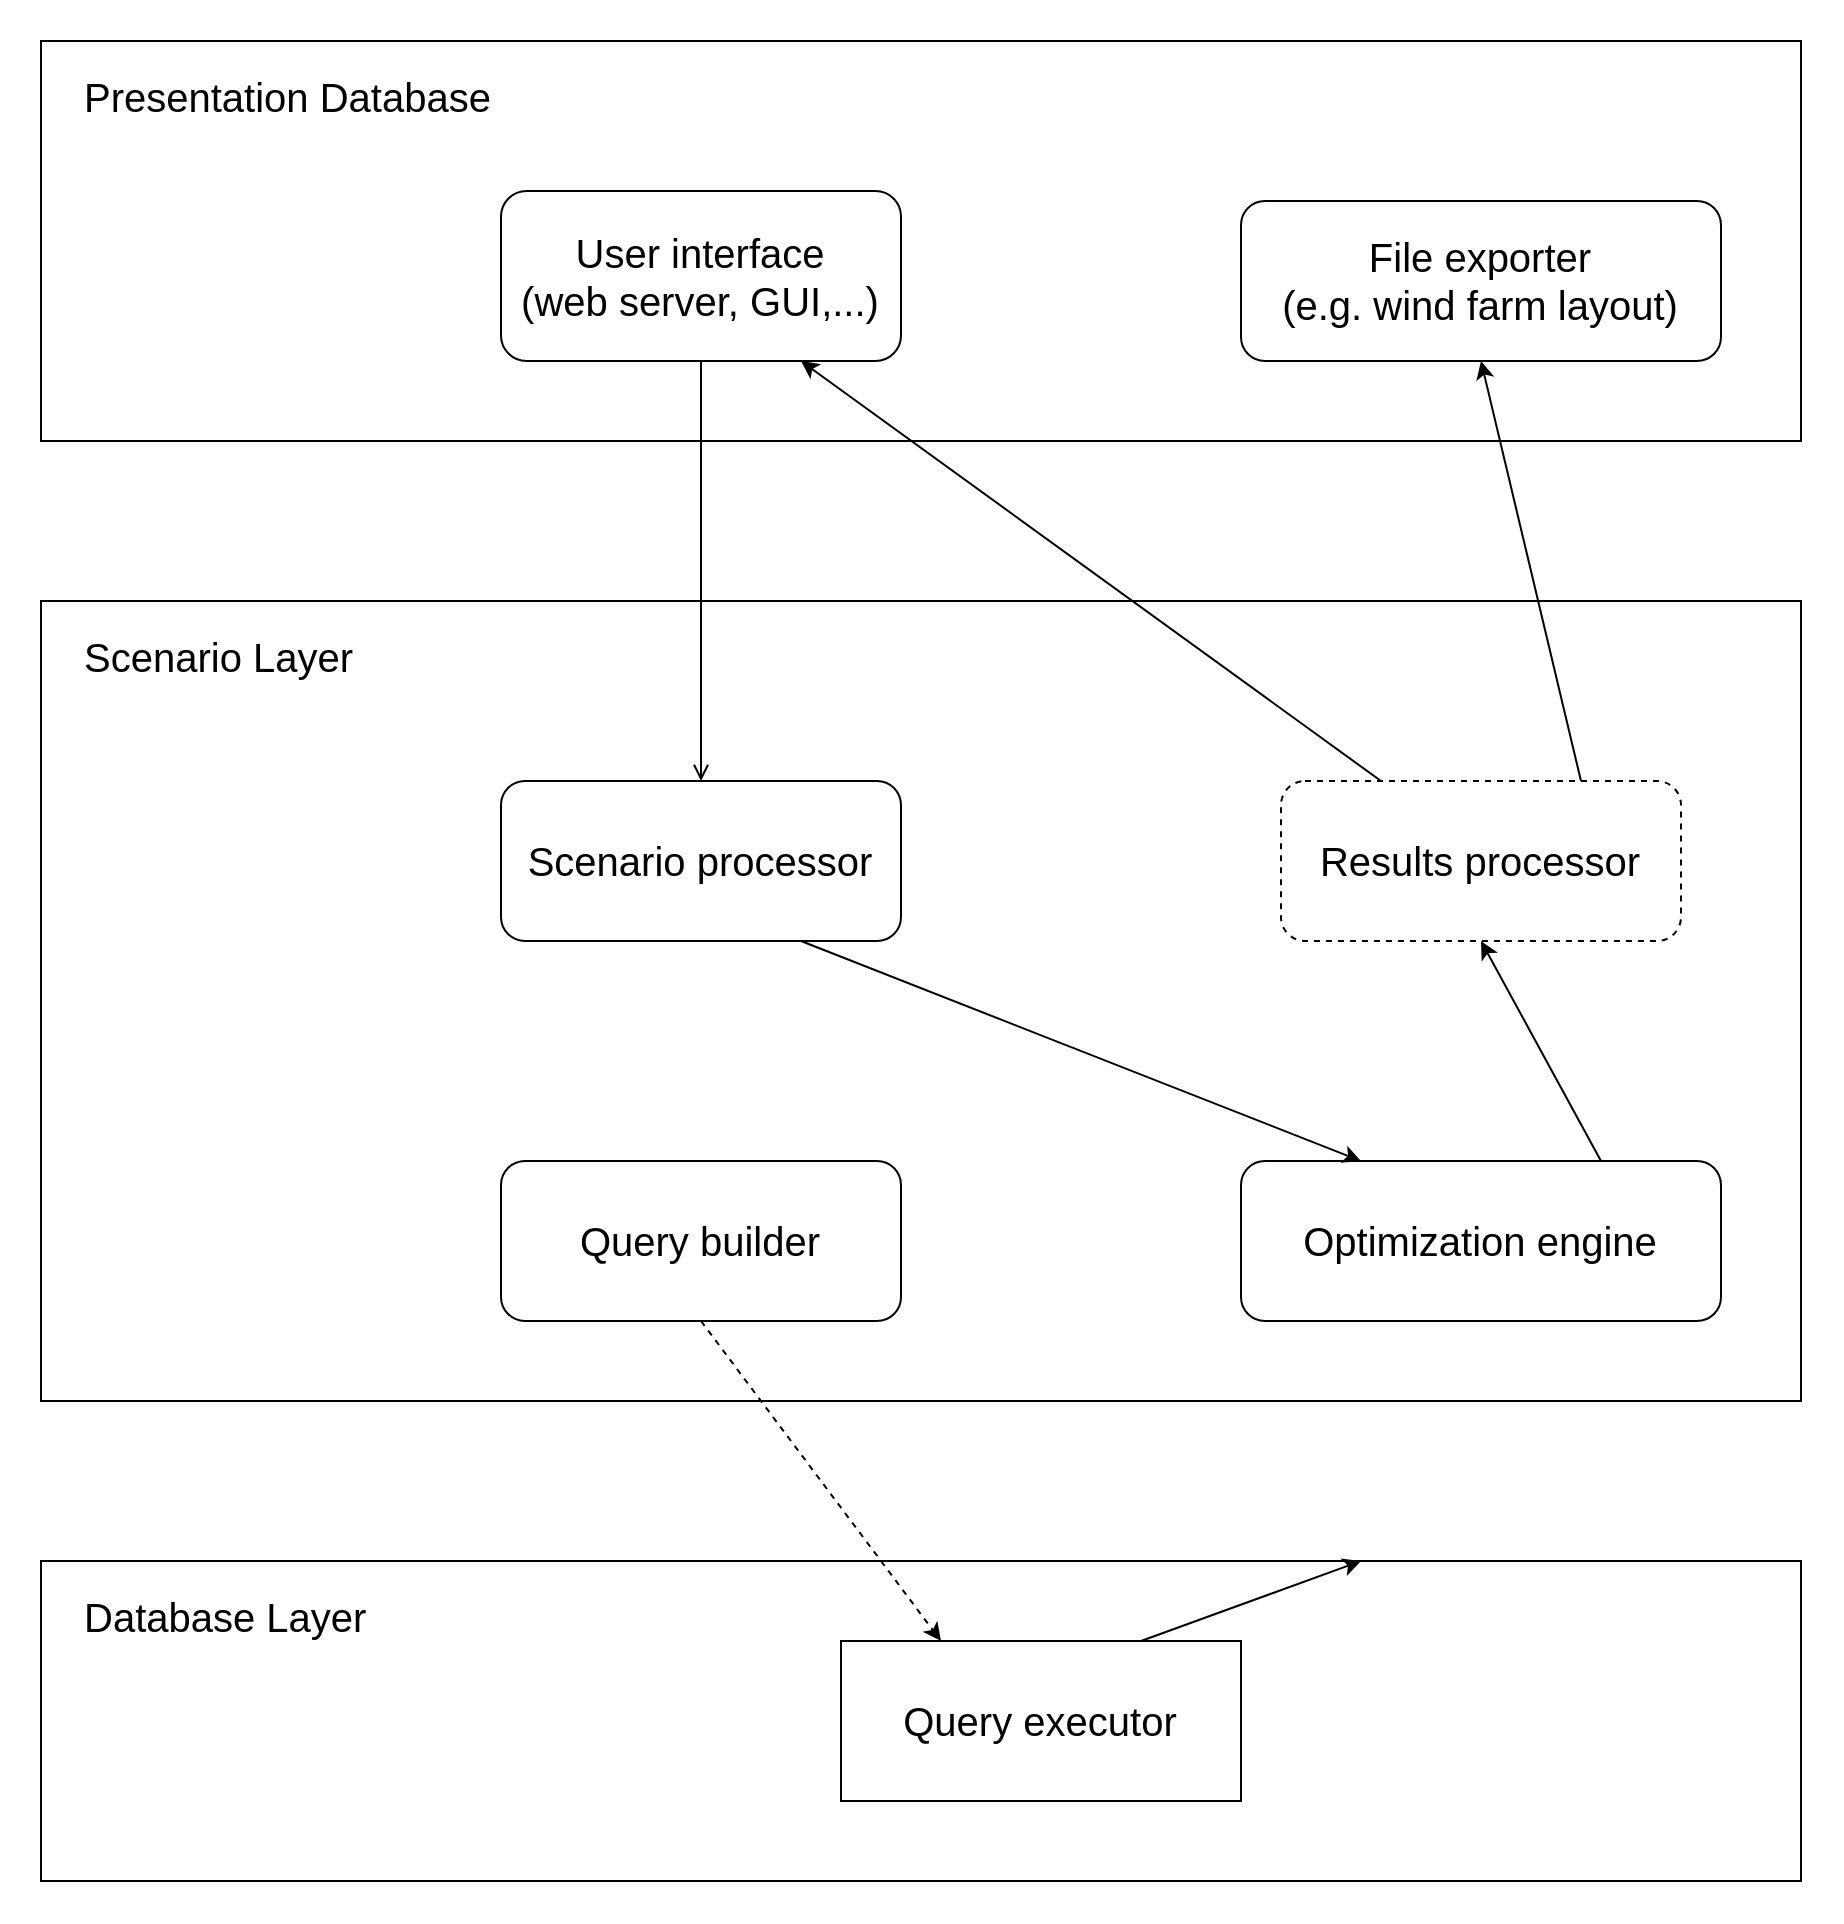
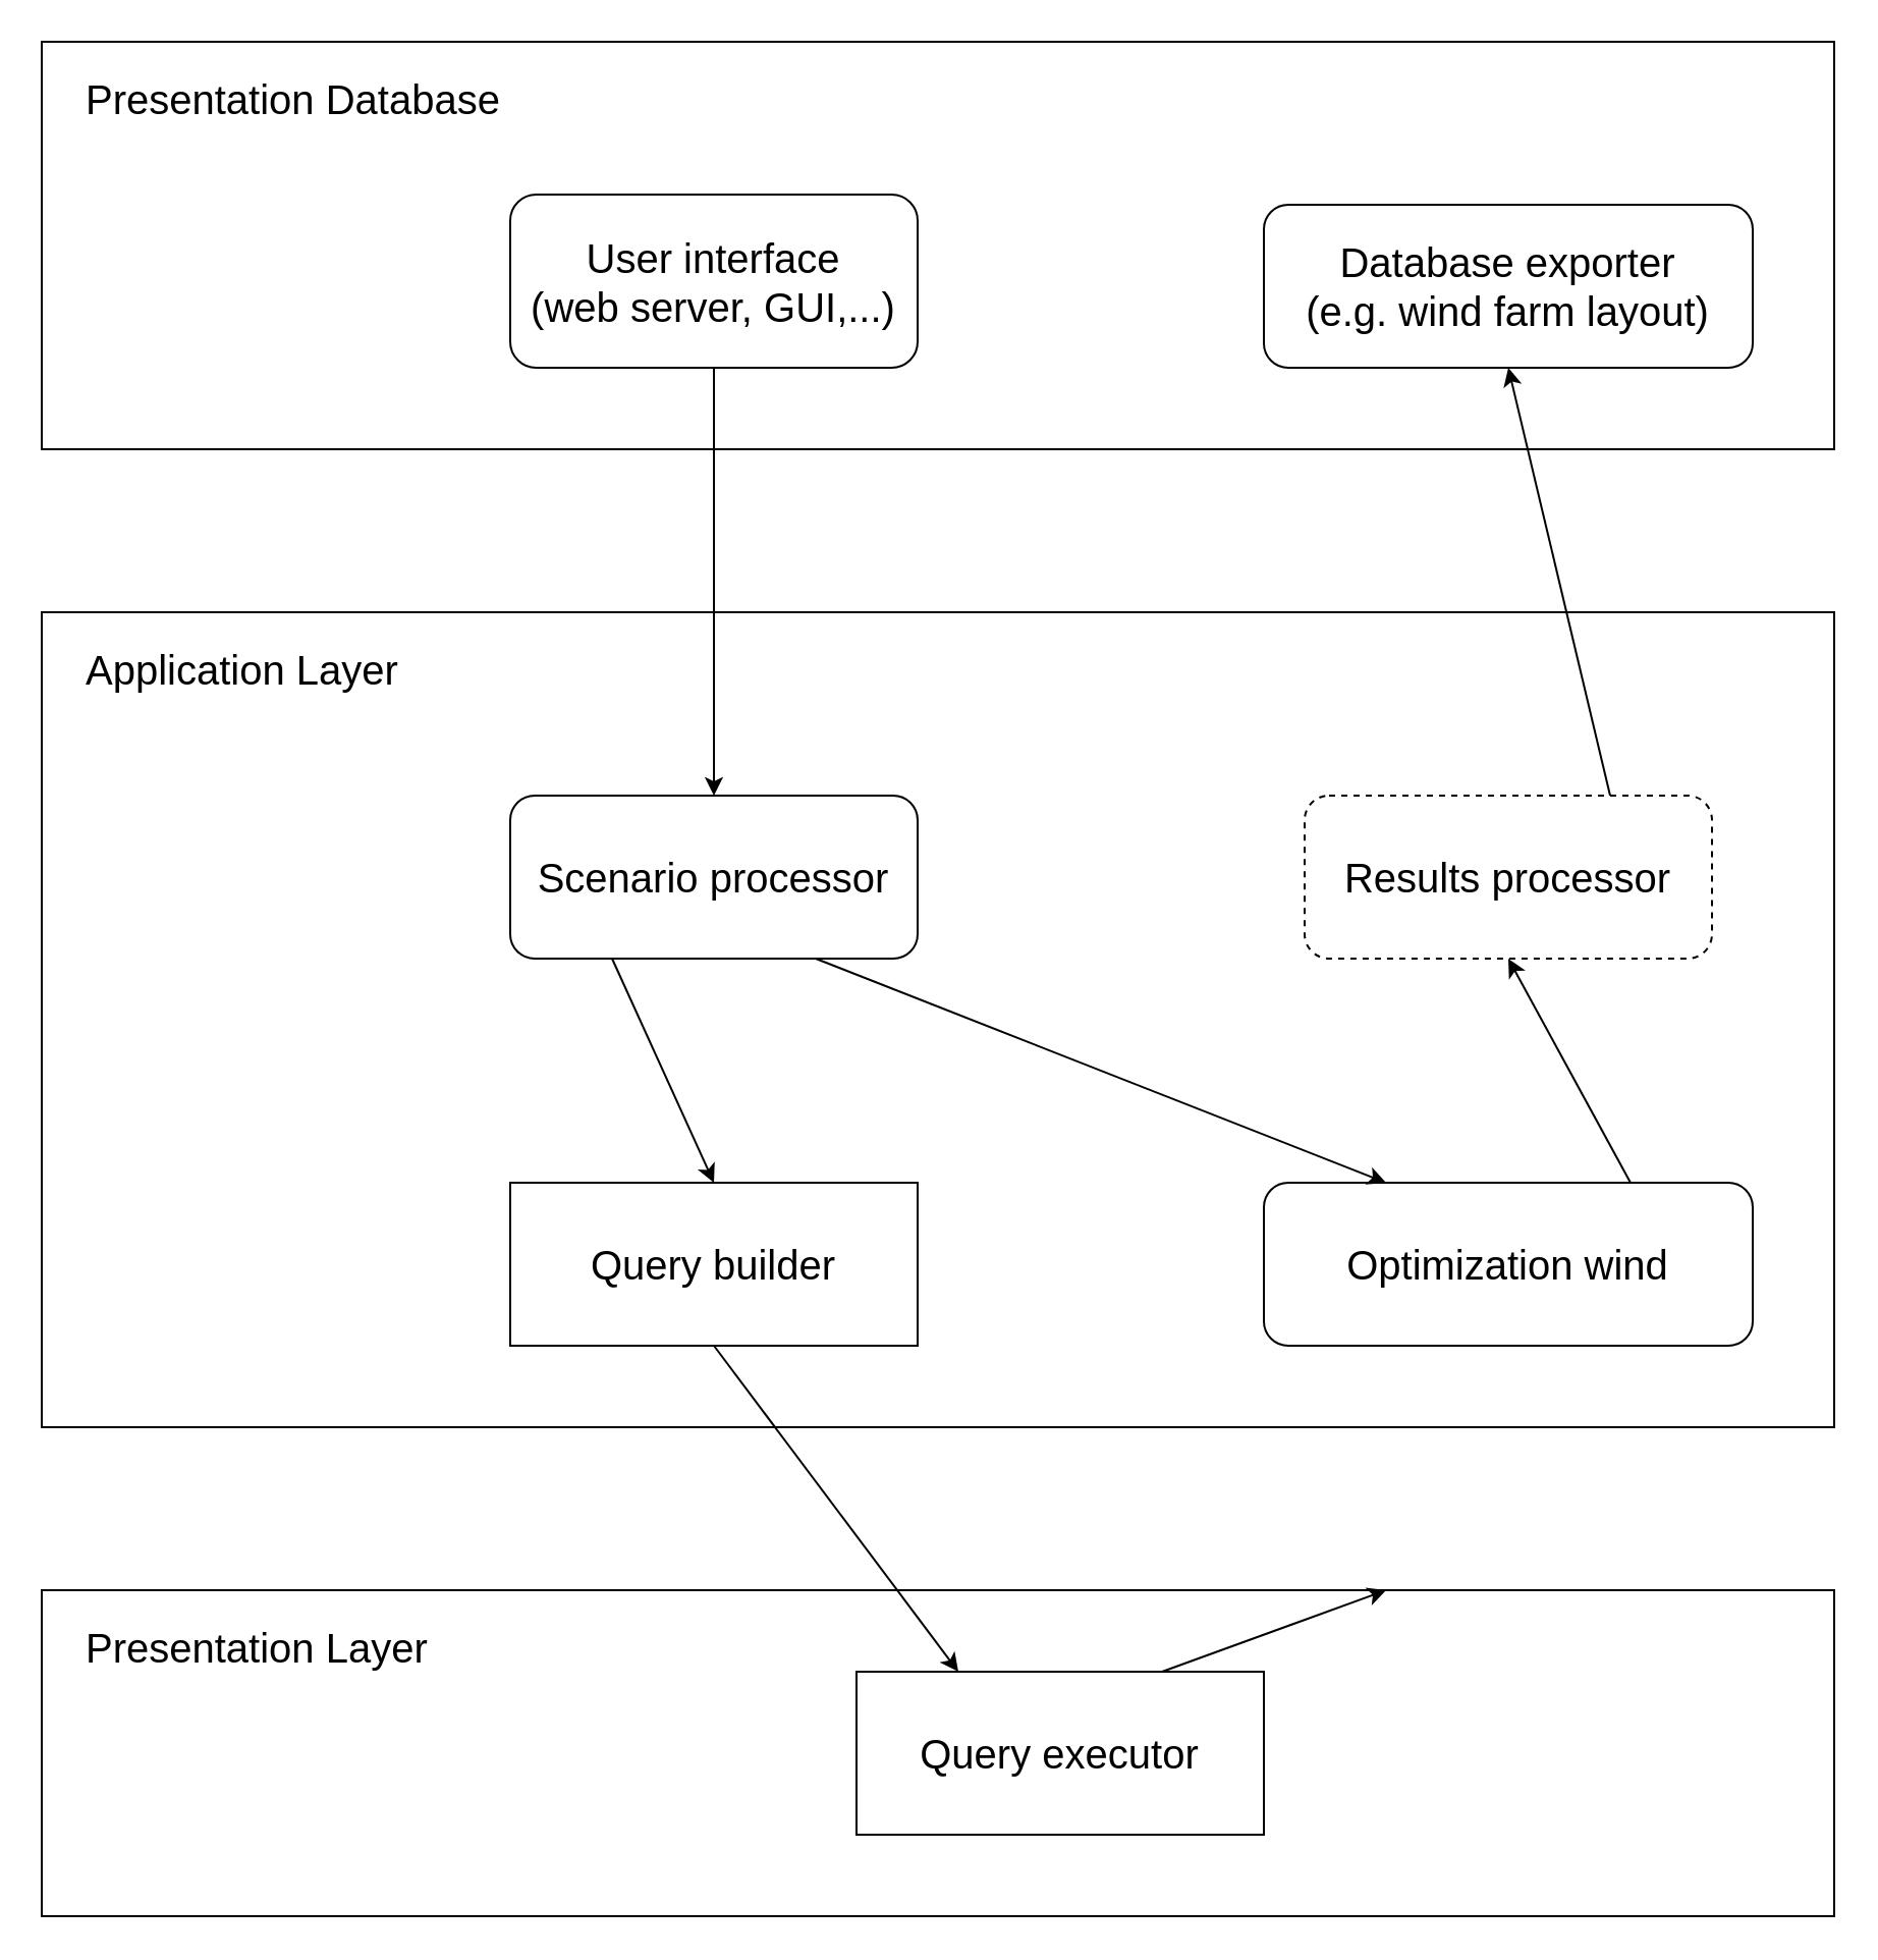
- <mxCell id="6" value="&lt;span style=&quot;font-size: 20px;&quot;&gt;File exporter&lt;/span&gt;&lt;div&gt;&lt;span style=&quot;font-size: 20px;&quot;&gt;(e.g. wind farm layout)&lt;/span&gt;&lt;/div&gt;" style="rounded=1;whiteSpace=wrap;html=1;" parent="1" vertex="1"><mxGeometry x="620" y="100" width="240" height="80" as="geometry" /></mxCell>
+ <mxCell id="6" value="&lt;span style=&quot;font-size: 20px;&quot;&gt;Database exporter&lt;/span&gt;&lt;div&gt;&lt;span style=&quot;font-size: 20px;&quot;&gt;(e.g. wind farm layout)&lt;/span&gt;&lt;/div&gt;" style="rounded=1;whiteSpace=wrap;html=1;" parent="1" vertex="1"><mxGeometry x="620" y="100" width="240" height="80" as="geometry" /></mxCell>
- <mxCell id="17" value="" style="endArrow=classic;html=1;rounded=0;exitX=0.25;exitY=0;exitDx=0;exitDy=0;entryX=0.75;entryY=1;entryDx=0;entryDy=0;" parent="1" source="10" target="3" edge="1"><mxGeometry width="50" height="50" relative="1" as="geometry"><mxPoint x="460" y="550" as="sourcePoint" /><mxPoint x="510" y="500" as="targetPoint" /></mxGeometry></mxCell>
- <mxCell id="4" value="&lt;font style=&quot;font-size: 20px;&quot;&gt;Scenario Layer&lt;/font&gt;" style="rounded=0;labelPosition=center;verticalLabelPosition=middle;align=left;verticalAlign=top;whiteSpace=wrap;html=1;spacingLeft=20;spacingTop=10;" parent="1" vertex="1"><mxGeometry x="20" y="300" width="880" height="400" as="geometry" /></mxCell>
+ <mxCell id="4" value="&lt;font style=&quot;font-size: 20px;&quot;&gt;Application Layer&lt;/font&gt;" style="rounded=0;labelPosition=center;verticalLabelPosition=middle;align=left;verticalAlign=top;whiteSpace=wrap;html=1;spacingLeft=20;spacingTop=10;" parent="1" vertex="1"><mxGeometry x="20" y="300" width="880" height="400" as="geometry" /></mxCell>
- <mxCell id="13" value="" style="endArrow=open;html=1;rounded=0;exitX=0.5;exitY=1;exitDx=0;exitDy=0;entryX=0.5;entryY=0;entryDx=0;entryDy=0;" parent="1" source="3" target="8" edge="1"><mxGeometry width="50" height="50" relative="1" as="geometry"><mxPoint x="600" y="450" as="sourcePoint" /><mxPoint x="650" y="400" as="targetPoint" /></mxGeometry></mxCell>
+ <mxCell id="13" value="" style="endArrow=classic;html=1;rounded=0;exitX=0.5;exitY=1;exitDx=0;exitDy=0;entryX=0.5;entryY=0;entryDx=0;entryDy=0;" parent="1" source="3" target="8" edge="1"><mxGeometry width="50" height="50" relative="1" as="geometry"><mxPoint x="600" y="450" as="sourcePoint" /><mxPoint x="650" y="400" as="targetPoint" /></mxGeometry></mxCell>
+ <mxCell id="14" value="" style="endArrow=classic;html=1;rounded=0;exitX=0.25;exitY=1;exitDx=0;exitDy=0;entryX=0.5;entryY=0;entryDx=0;entryDy=0;" parent="1" source="8" target="5" edge="1"><mxGeometry width="50" height="50" relative="1" as="geometry"><mxPoint x="740" y="570" as="sourcePoint" /><mxPoint x="760" y="550" as="targetPoint" /></mxGeometry></mxCell>
- <mxCell id="5" value="&lt;span style=&quot;font-size: 20px;&quot;&gt;Query builder&lt;/span&gt;" style="rounded=1;whiteSpace=wrap;html=1;" parent="1" vertex="1"><mxGeometry x="250" y="580" width="200" height="80" as="geometry" /></mxCell>
+ <mxCell id="5" value="&lt;span style=&quot;font-size: 20px;&quot;&gt;Query builder&lt;/span&gt;" style="whiteSpace=wrap;html=1;rounded=0;" parent="1" vertex="1"><mxGeometry x="250" y="580" width="200" height="80" as="geometry" /></mxCell>
- <mxCell id="9" value="&lt;span style=&quot;font-size: 20px;&quot;&gt;Optimization engine&lt;/span&gt;" style="rounded=1;whiteSpace=wrap;html=1;" parent="1" vertex="1"><mxGeometry x="620" y="580" width="240" height="80" as="geometry" /></mxCell>
+ <mxCell id="9" value="&lt;span style=&quot;font-size: 20px;&quot;&gt;Optimization wind&lt;/span&gt;" style="rounded=1;whiteSpace=wrap;html=1;" parent="1" vertex="1"><mxGeometry x="620" y="580" width="240" height="80" as="geometry" /></mxCell>
- <mxCell id="12" value="" style="endArrow=classic;html=1;rounded=0;exitX=0.5;exitY=1;exitDx=0;exitDy=0;entryX=0.25;entryY=0;entryDx=0;entryDy=0;dashed=1;" parent="1" source="5" target="11" edge="1"><mxGeometry width="50" height="50" relative="1" as="geometry"><mxPoint x="600" y="450" as="sourcePoint" /><mxPoint x="650" y="400" as="targetPoint" /></mxGeometry></mxCell>
+ <mxCell id="12" value="" style="endArrow=classic;html=1;rounded=0;exitX=0.5;exitY=1;exitDx=0;exitDy=0;entryX=0.25;entryY=0;entryDx=0;entryDy=0;" parent="1" source="5" target="11" edge="1"><mxGeometry width="50" height="50" relative="1" as="geometry"><mxPoint x="600" y="450" as="sourcePoint" /><mxPoint x="650" y="400" as="targetPoint" /></mxGeometry></mxCell>
- <mxCell id="7" value="&lt;font style=&quot;font-size: 20px;&quot;&gt;Database Layer&lt;/font&gt;" style="rounded=0;labelPosition=center;verticalLabelPosition=middle;align=left;verticalAlign=top;whiteSpace=wrap;html=1;spacingLeft=20;spacingTop=10;" parent="1" vertex="1"><mxGeometry x="20" y="780" width="880" height="160" as="geometry" /></mxCell>
+ <mxCell id="7" value="&lt;font style=&quot;font-size: 20px;&quot;&gt;Presentation Layer&lt;/font&gt;" style="rounded=0;labelPosition=center;verticalLabelPosition=middle;align=left;verticalAlign=top;whiteSpace=wrap;html=1;spacingLeft=20;spacingTop=10;" parent="1" vertex="1"><mxGeometry x="20" y="780" width="880" height="160" as="geometry" /></mxCell>
